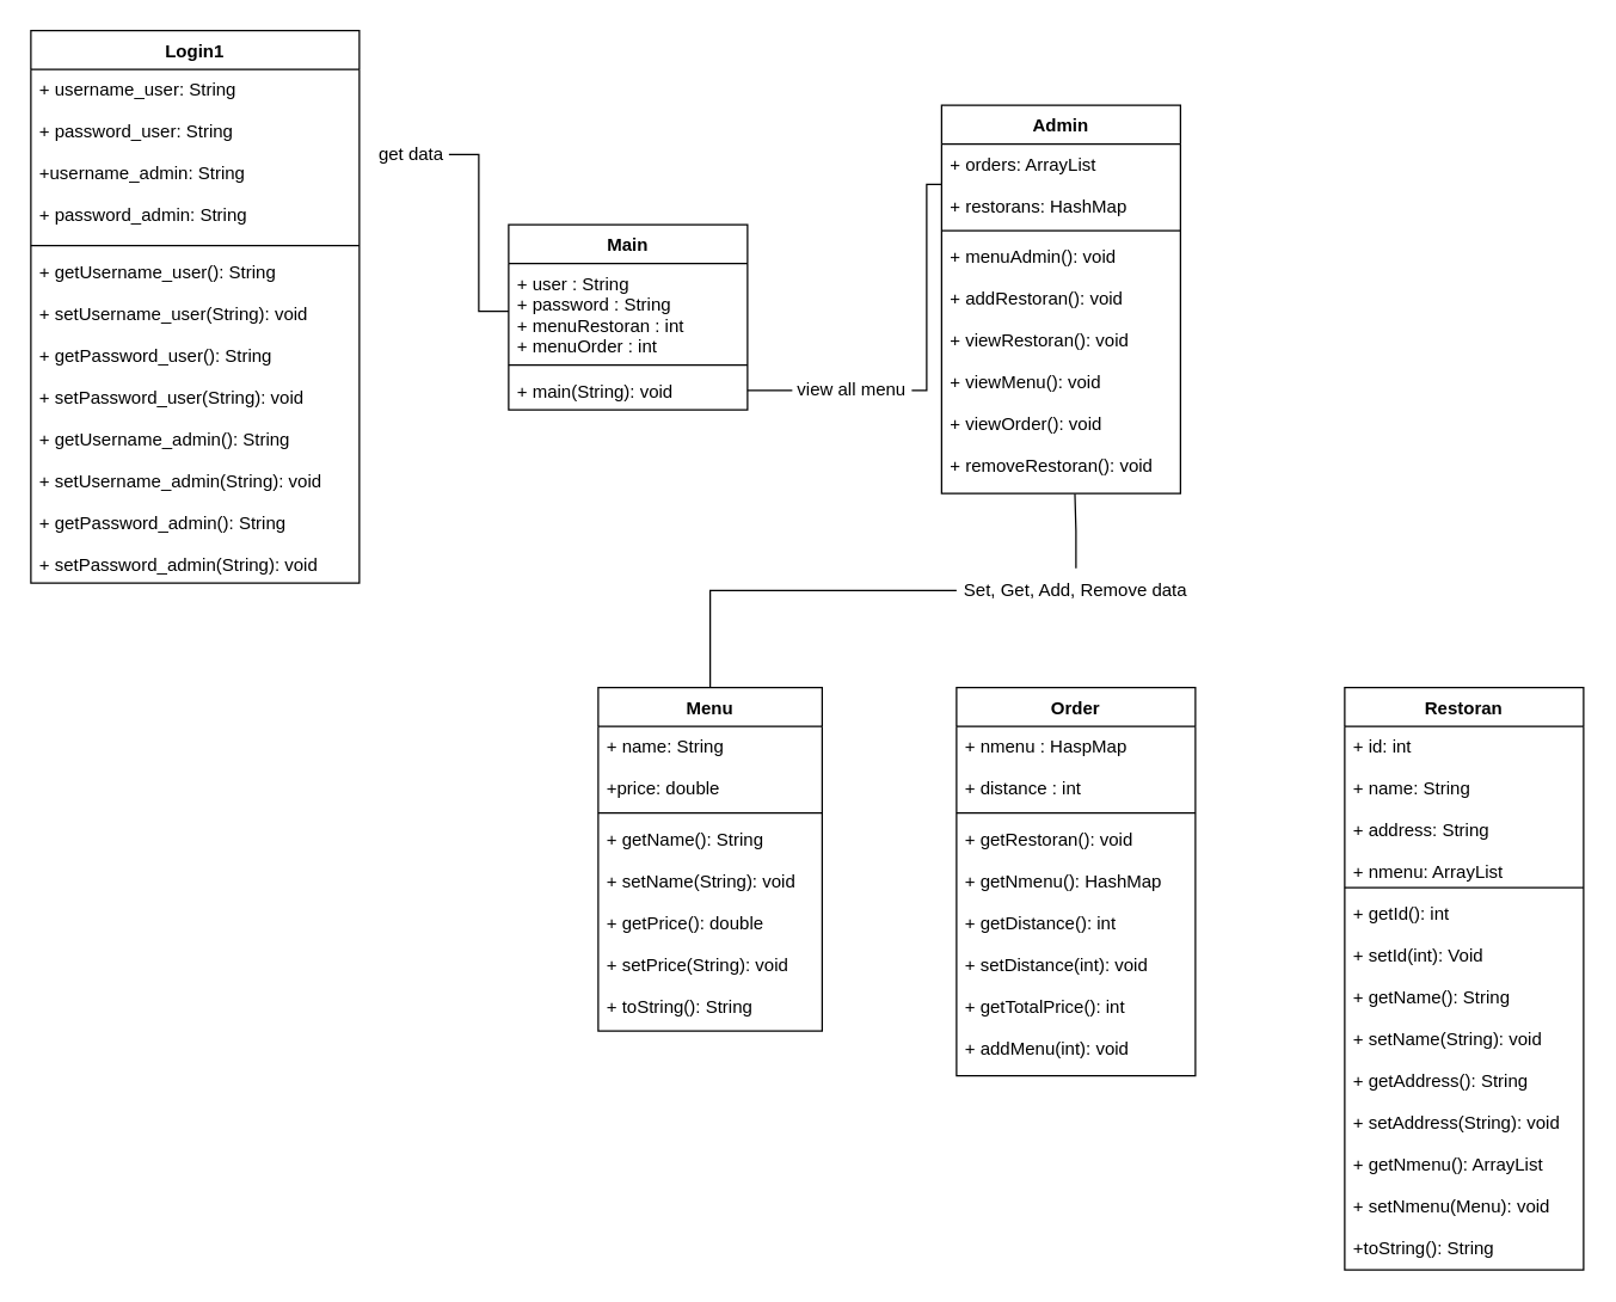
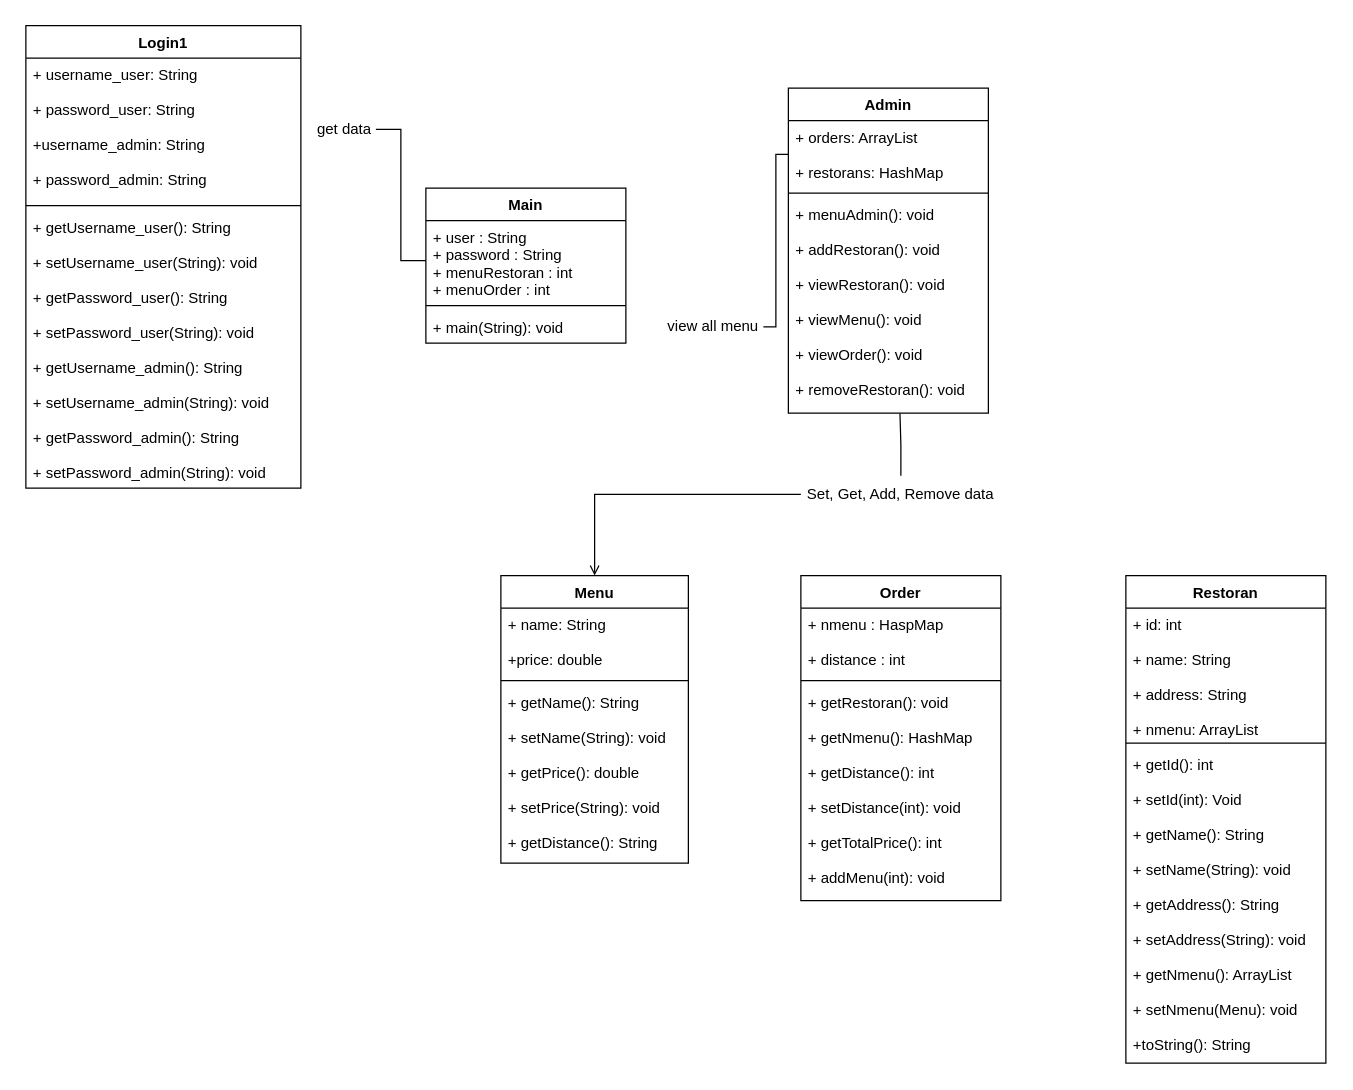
- <mxCell id="33" style="edgeStyle=orthogonalEdgeStyle;rounded=0;orthogonalLoop=1;jettySize=auto;html=1;exitX=1;exitY=0.5;exitDx=0;exitDy=0;endArrow=none;endFill=0;" edge="1" parent="1" source="9" target="30"><mxGeometry relative="1" as="geometry" /></mxCell>
- <mxCell id="31" style="edgeStyle=orthogonalEdgeStyle;rounded=0;orthogonalLoop=1;jettySize=auto;html=1;exitX=0;exitY=0.5;exitDx=0;exitDy=0;endArrow=none;endFill=0;" edge="1" parent="1" source="32" target="10"><mxGeometry relative="1" as="geometry" /></mxCell>
+ <mxCell id="31" style="edgeStyle=orthogonalEdgeStyle;rounded=0;orthogonalLoop=1;jettySize=auto;html=1;exitX=0;exitY=0.5;exitDx=0;exitDy=0;endArrow=open;endFill=0;" edge="1" parent="1" source="32" target="10"><mxGeometry relative="1" as="geometry" /></mxCell>
- <mxCell id="13" value="+ getName(): String&#10;&#10;+ setName(String): void&#10;&#10;+ getPrice(): double&#10;&#10;+ setPrice(String): void&#10;&#10;+ toString(): String" style="text;strokeColor=none;fillColor=none;align=left;verticalAlign=top;spacingLeft=4;spacingRight=4;overflow=hidden;rotatable=0;points=[[0,0.5],[1,0.5]];portConstraint=eastwest;" parent="10" vertex="1"><mxGeometry y="88" width="150" height="142" as="geometry" /></mxCell>
+ <mxCell id="13" value="+ getName(): String&#10;&#10;+ setName(String): void&#10;&#10;+ getPrice(): double&#10;&#10;+ setPrice(String): void&#10;&#10;+ getDistance(): String" style="text;strokeColor=none;fillColor=none;align=left;verticalAlign=top;spacingLeft=4;spacingRight=4;overflow=hidden;rotatable=0;points=[[0,0.5],[1,0.5]];portConstraint=eastwest;" parent="10" vertex="1"><mxGeometry y="88" width="150" height="142" as="geometry" /></mxCell>
